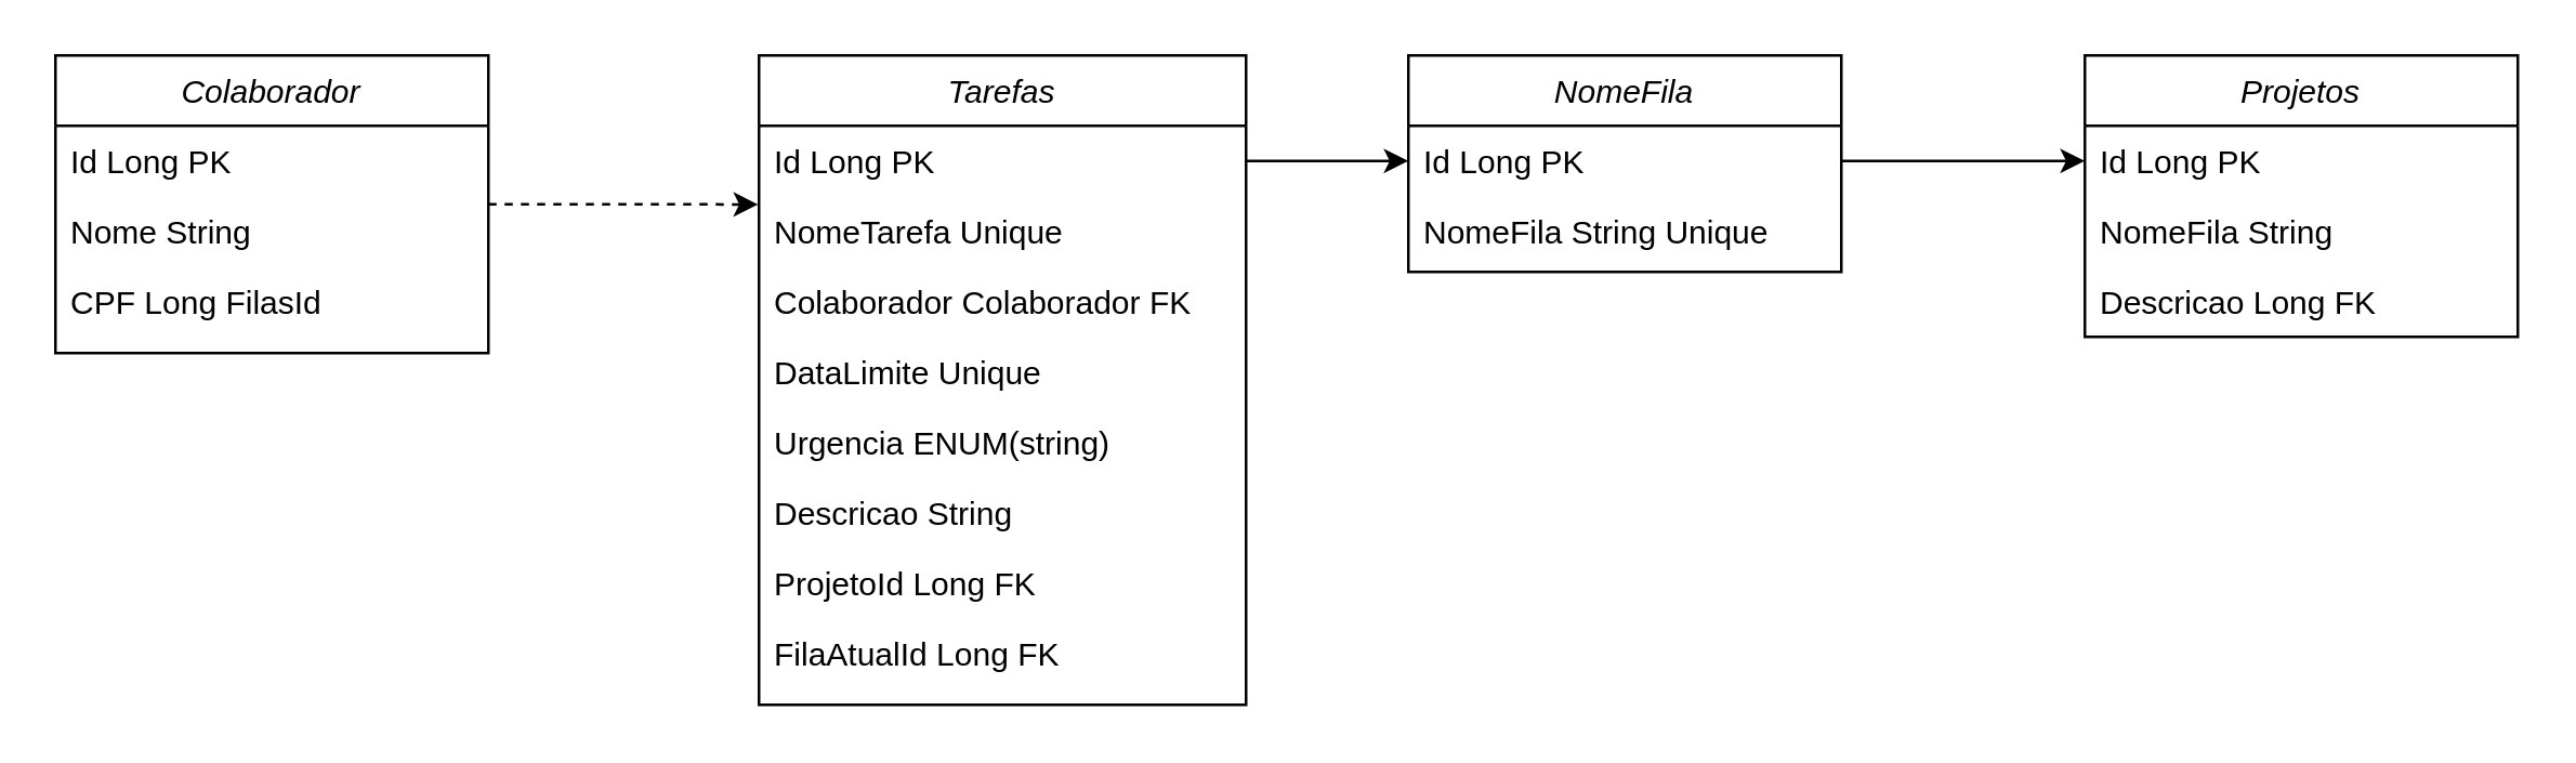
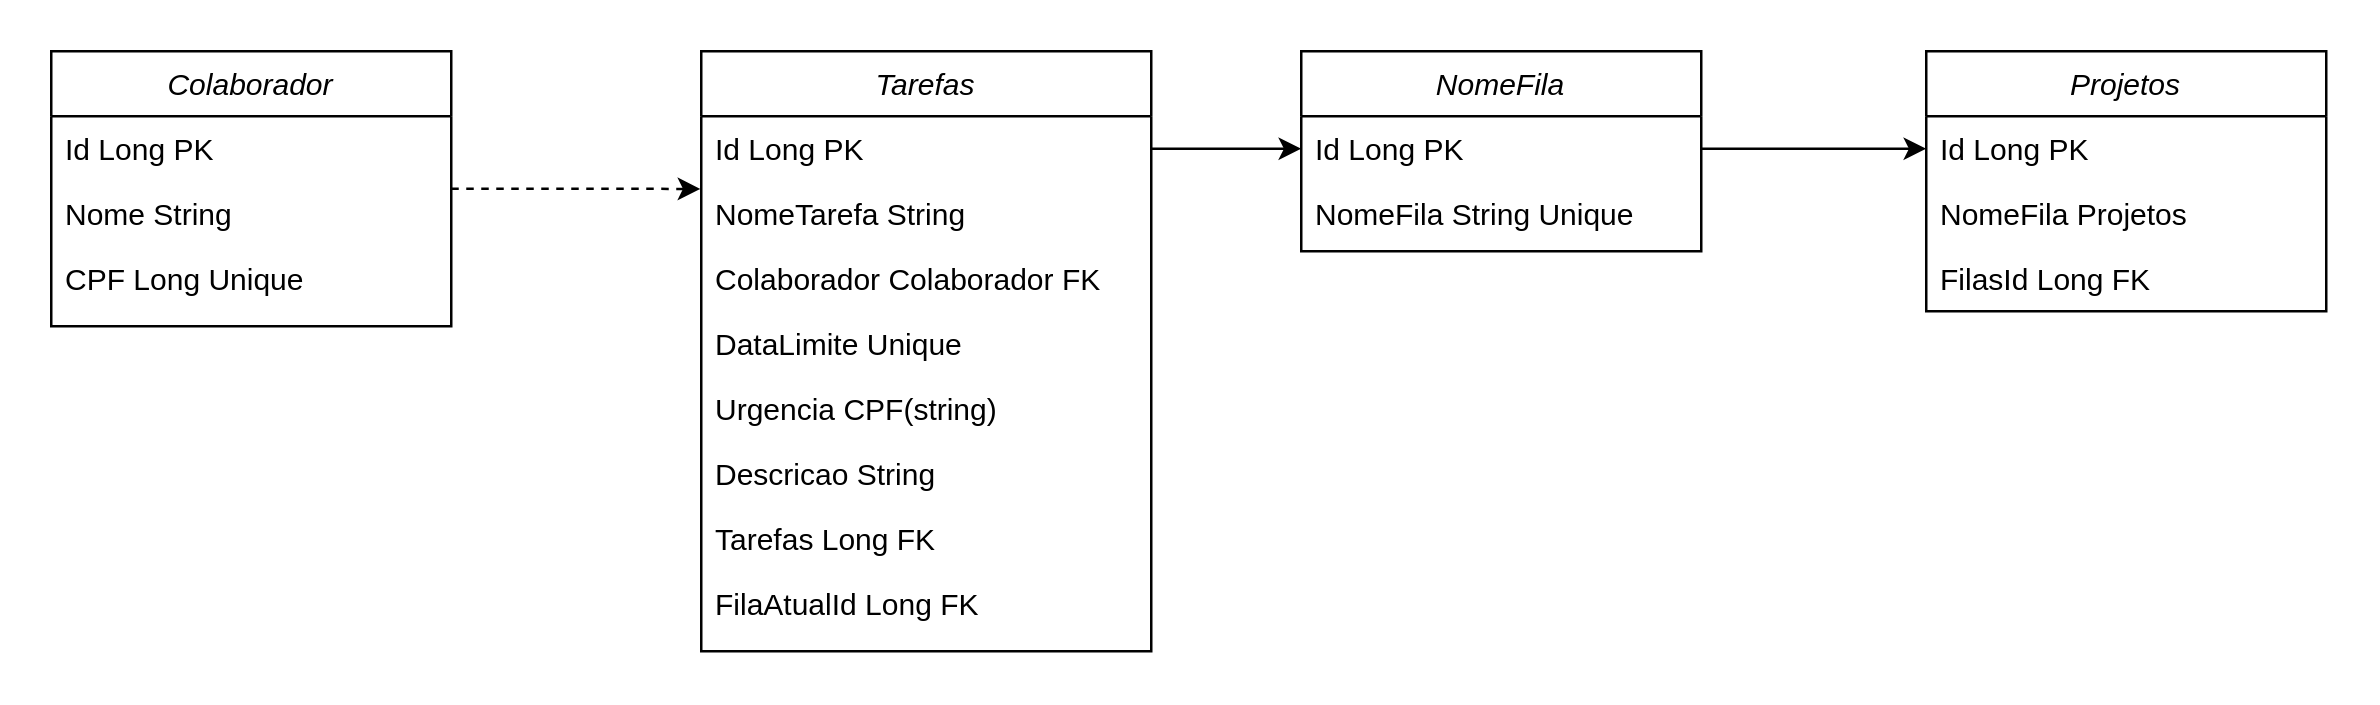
- <mxCell id="8" value="NomeTarefa Unique " style="text;align=left;verticalAlign=top;spacingLeft=4;spacingRight=4;overflow=hidden;rotatable=0;points=[[0,0.5],[1,0.5]];portConstraint=eastwest;rounded=0;shadow=0;html=0;" vertex="1" parent="6"><mxGeometry y="52" width="180" height="26" as="geometry" /></mxCell>
+ <mxCell id="8" value="NomeTarefa String " style="text;align=left;verticalAlign=top;spacingLeft=4;spacingRight=4;overflow=hidden;rotatable=0;points=[[0,0.5],[1,0.5]];portConstraint=eastwest;rounded=0;shadow=0;html=0;" vertex="1" parent="6"><mxGeometry y="52" width="180" height="26" as="geometry" /></mxCell>
- <mxCell id="20" value="NomeFila String " style="text;align=left;verticalAlign=top;spacingLeft=4;spacingRight=4;overflow=hidden;rotatable=0;points=[[0,0.5],[1,0.5]];portConstraint=eastwest;" vertex="1" parent="18"><mxGeometry y="52" width="160" height="26" as="geometry" /></mxCell>
+ <mxCell id="20" value="NomeFila Projetos " style="text;align=left;verticalAlign=top;spacingLeft=4;spacingRight=4;overflow=hidden;rotatable=0;points=[[0,0.5],[1,0.5]];portConstraint=eastwest;" vertex="1" parent="18"><mxGeometry y="52" width="160" height="26" as="geometry" /></mxCell>
- <mxCell id="5" value="CPF Long FilasId" style="text;align=left;verticalAlign=top;spacingLeft=4;spacingRight=4;overflow=hidden;rotatable=0;points=[[0,0.5],[1,0.5]];portConstraint=eastwest;rounded=0;shadow=0;html=0;" parent="2" vertex="1"><mxGeometry y="78" width="160" height="26" as="geometry" /></mxCell>
+ <mxCell id="5" value="CPF Long Unique" style="text;align=left;verticalAlign=top;spacingLeft=4;spacingRight=4;overflow=hidden;rotatable=0;points=[[0,0.5],[1,0.5]];portConstraint=eastwest;rounded=0;shadow=0;html=0;" parent="2" vertex="1"><mxGeometry y="78" width="160" height="26" as="geometry" /></mxCell>
- <mxCell id="21" value="Descricao Long FK" style="text;align=left;verticalAlign=top;spacingLeft=4;spacingRight=4;overflow=hidden;rotatable=0;points=[[0,0.5],[1,0.5]];portConstraint=eastwest;" vertex="1" parent="18"><mxGeometry y="78" width="160" height="26" as="geometry" /></mxCell>
+ <mxCell id="21" value="FilasId Long FK" style="text;align=left;verticalAlign=top;spacingLeft=4;spacingRight=4;overflow=hidden;rotatable=0;points=[[0,0.5],[1,0.5]];portConstraint=eastwest;" vertex="1" parent="18"><mxGeometry y="78" width="160" height="26" as="geometry" /></mxCell>
- <mxCell id="11" value="Urgencia ENUM(string)" style="text;align=left;verticalAlign=top;spacingLeft=4;spacingRight=4;overflow=hidden;rotatable=0;points=[[0,0.5],[1,0.5]];portConstraint=eastwest;rounded=0;shadow=0;html=0;" vertex="1" parent="6"><mxGeometry y="130" width="180" height="26" as="geometry" /></mxCell>
+ <mxCell id="11" value="Urgencia CPF(string)" style="text;align=left;verticalAlign=top;spacingLeft=4;spacingRight=4;overflow=hidden;rotatable=0;points=[[0,0.5],[1,0.5]];portConstraint=eastwest;rounded=0;shadow=0;html=0;" vertex="1" parent="6"><mxGeometry y="130" width="180" height="26" as="geometry" /></mxCell>
- <mxCell id="13" value="ProjetoId Long FK" style="text;align=left;verticalAlign=top;spacingLeft=4;spacingRight=4;overflow=hidden;rotatable=0;points=[[0,0.5],[1,0.5]];portConstraint=eastwest;rounded=0;shadow=0;html=0;" vertex="1" parent="6"><mxGeometry y="182" width="180" height="26" as="geometry" /></mxCell>
+ <mxCell id="13" value="Tarefas Long FK" style="text;align=left;verticalAlign=top;spacingLeft=4;spacingRight=4;overflow=hidden;rotatable=0;points=[[0,0.5],[1,0.5]];portConstraint=eastwest;rounded=0;shadow=0;html=0;" vertex="1" parent="6"><mxGeometry y="182" width="180" height="26" as="geometry" /></mxCell>
